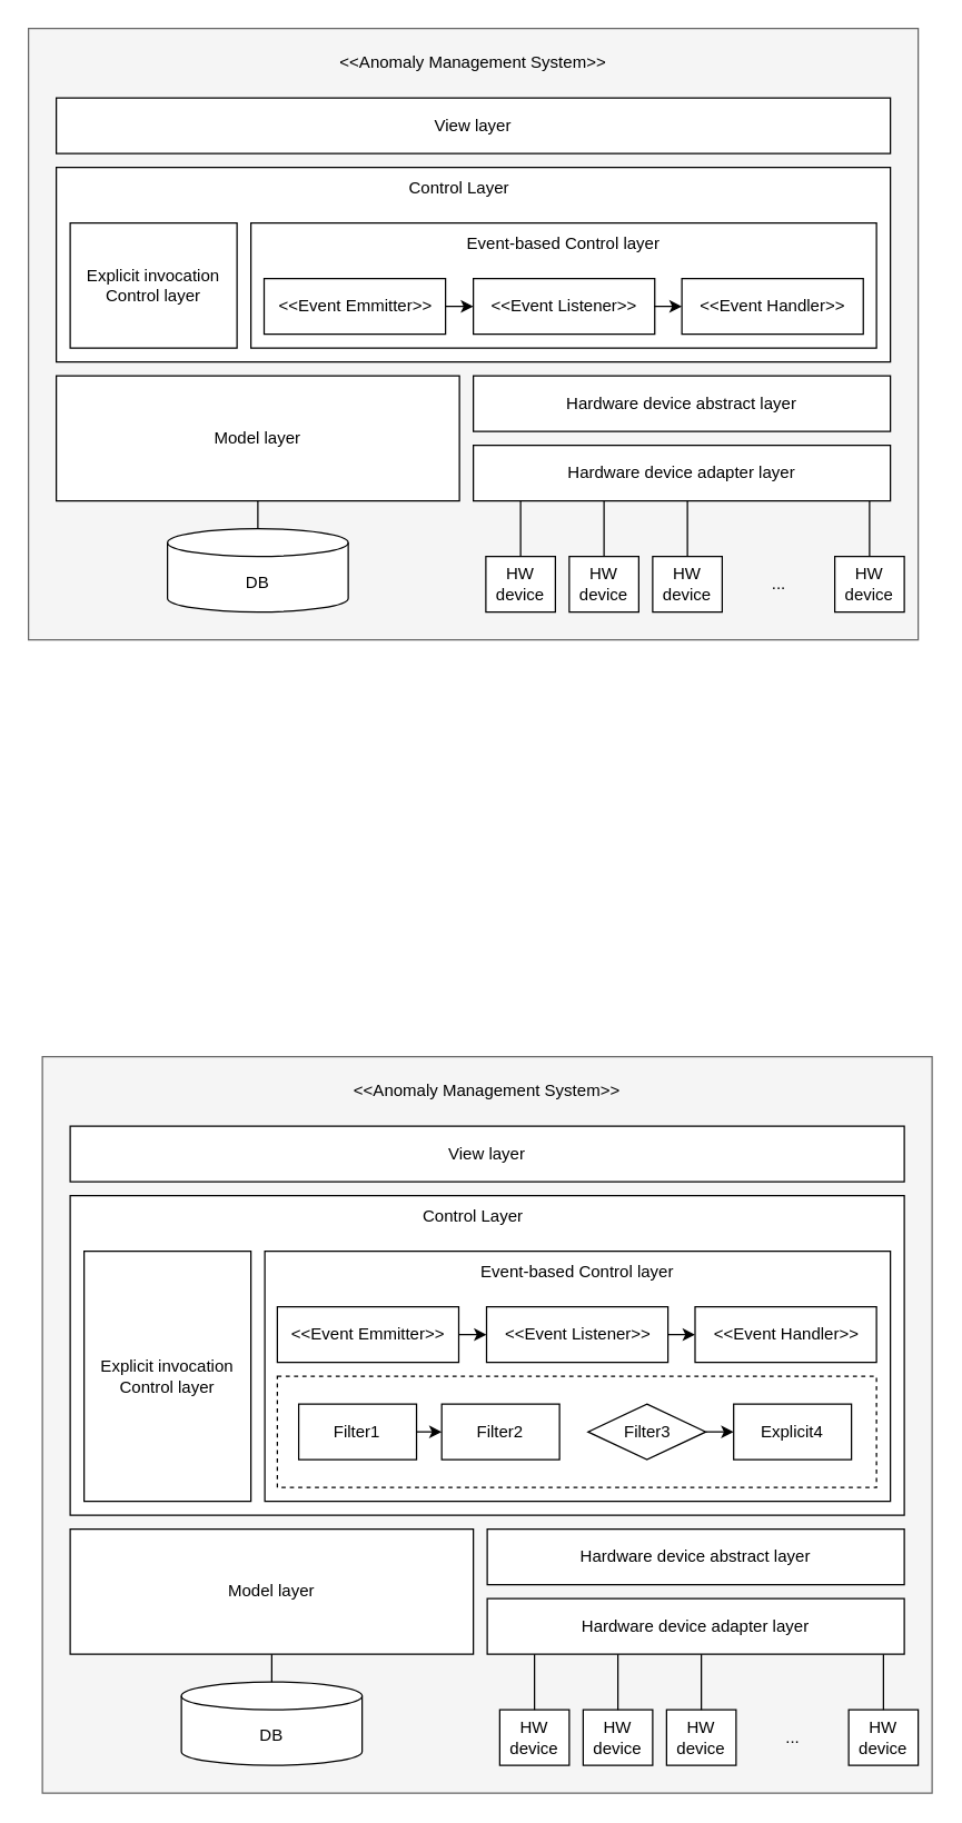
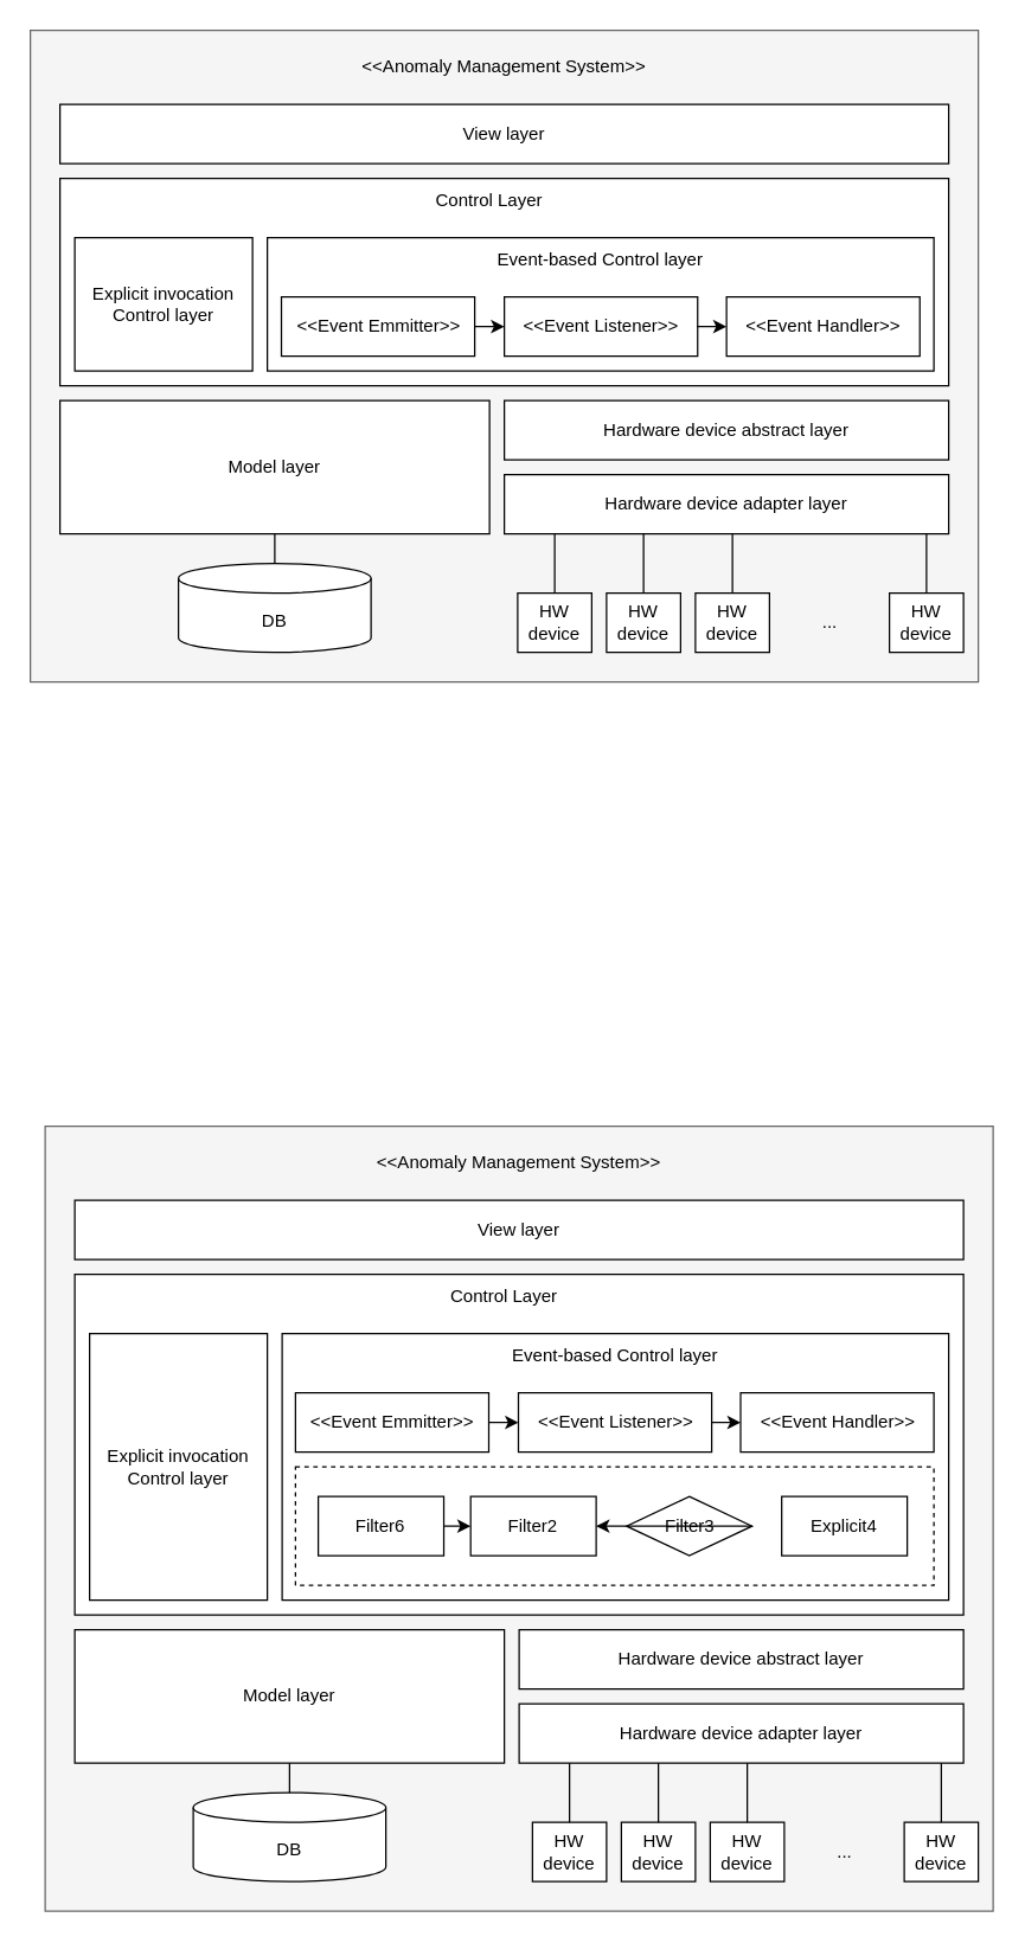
- <mxCell id="57" value="Filter1" style="rounded=0;whiteSpace=wrap;html=1;" vertex="1" parent="1"><mxGeometry x="214.38" y="1010" width="84.75" height="40" as="geometry" /></mxCell>
+ <mxCell id="57" value="Filter6" style="rounded=0;whiteSpace=wrap;html=1;" vertex="1" parent="1"><mxGeometry x="214.38" y="1010" width="84.75" height="40" as="geometry" /></mxCell>
- <mxCell id="62" value="" style="endArrow=classic;html=1;rounded=0;entryX=0;entryY=0.5;entryDx=0;entryDy=0;exitX=1;exitY=0.5;exitDx=0;exitDy=0;" edge="1" parent="1" source="59" target="60"><mxGeometry width="50" height="50" relative="1" as="geometry"><mxPoint x="510" y="1030" as="sourcePoint" /><mxPoint x="433" y="1040" as="targetPoint" /></mxGeometry></mxCell>
+ <mxCell id="62" value="" style="endArrow=classic;html=1;rounded=0;exitX=1;exitY=0.5;exitDx=0;exitDy=0;" edge="1" parent="1" source="59" target="58"><mxGeometry width="50" height="50" relative="1" as="geometry"><mxPoint x="510" y="1030" as="sourcePoint" /><mxPoint x="433" y="1040" as="targetPoint" /></mxGeometry></mxCell>
